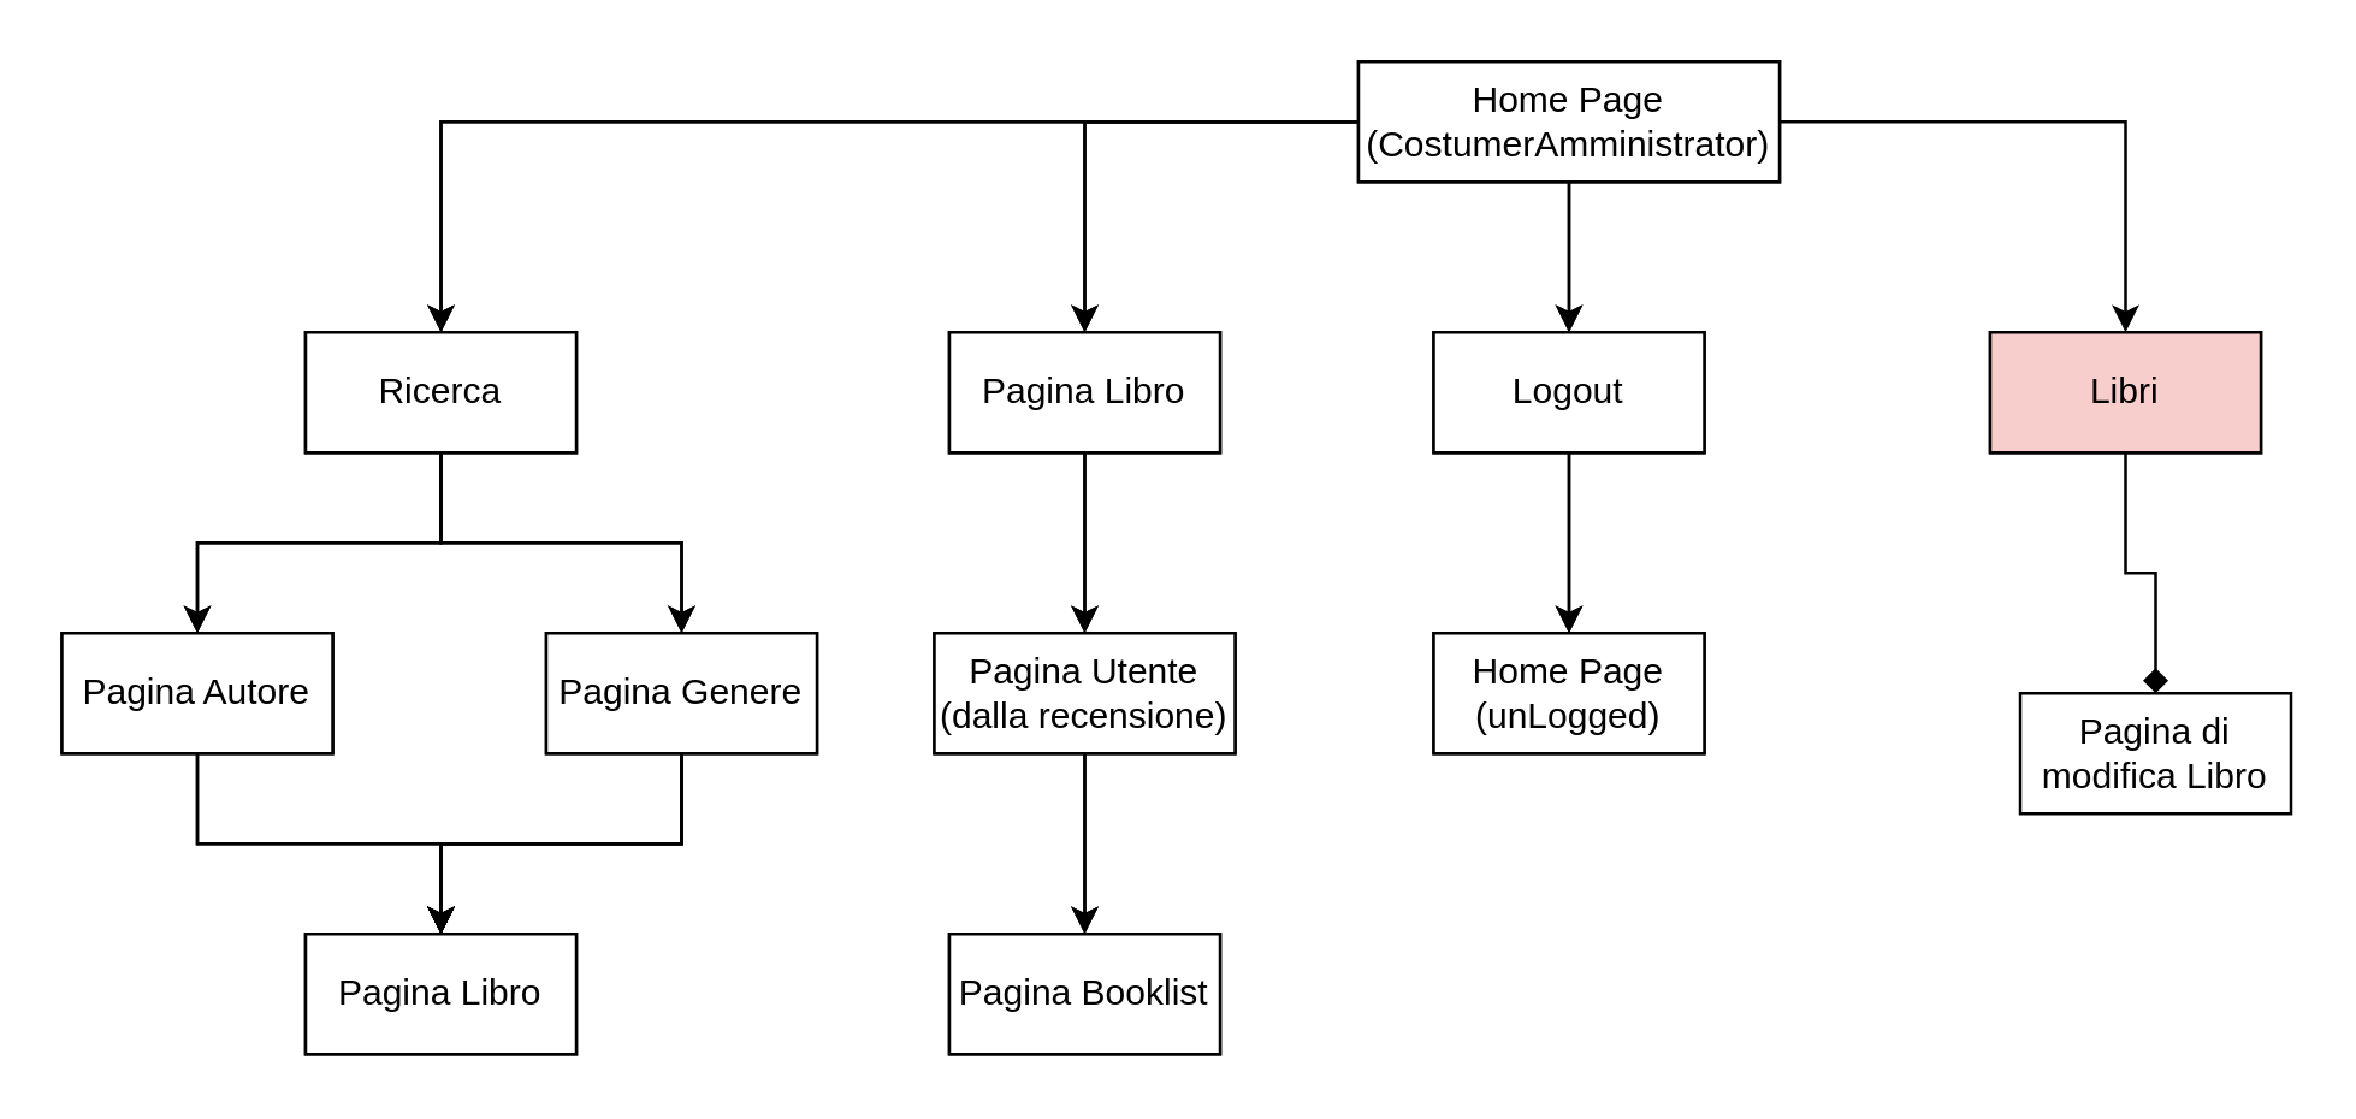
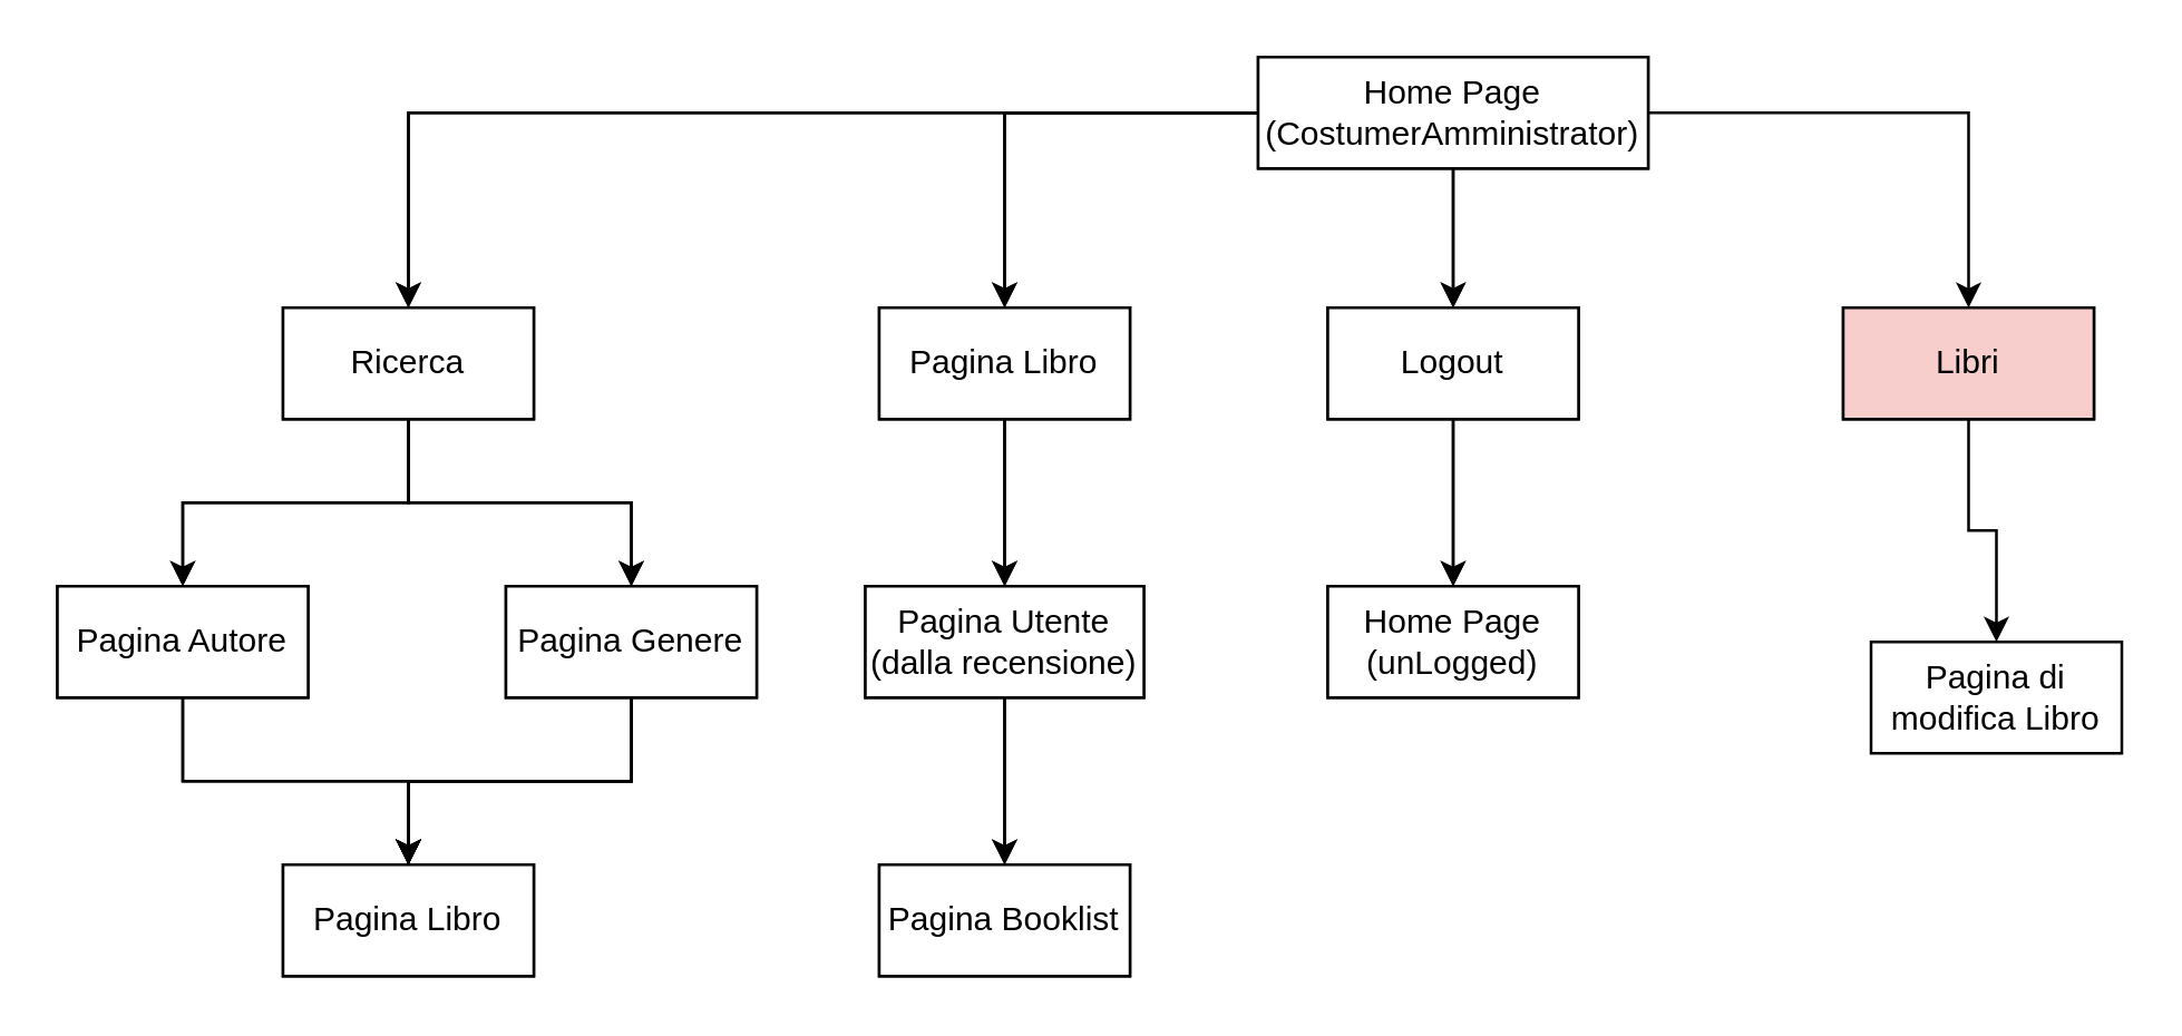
- <mxCell id="46" style="edgeStyle=orthogonalEdgeStyle;rounded=0;orthogonalLoop=1;jettySize=auto;html=1;endArrow=diamond;" edge="1" parent="1" source="47" target="48"><mxGeometry relative="1" as="geometry" /></mxCell>
+ <mxCell id="46" style="edgeStyle=orthogonalEdgeStyle;rounded=0;orthogonalLoop=1;jettySize=auto;html=1;" edge="1" parent="1" source="47" target="48"><mxGeometry relative="1" as="geometry" /></mxCell>
